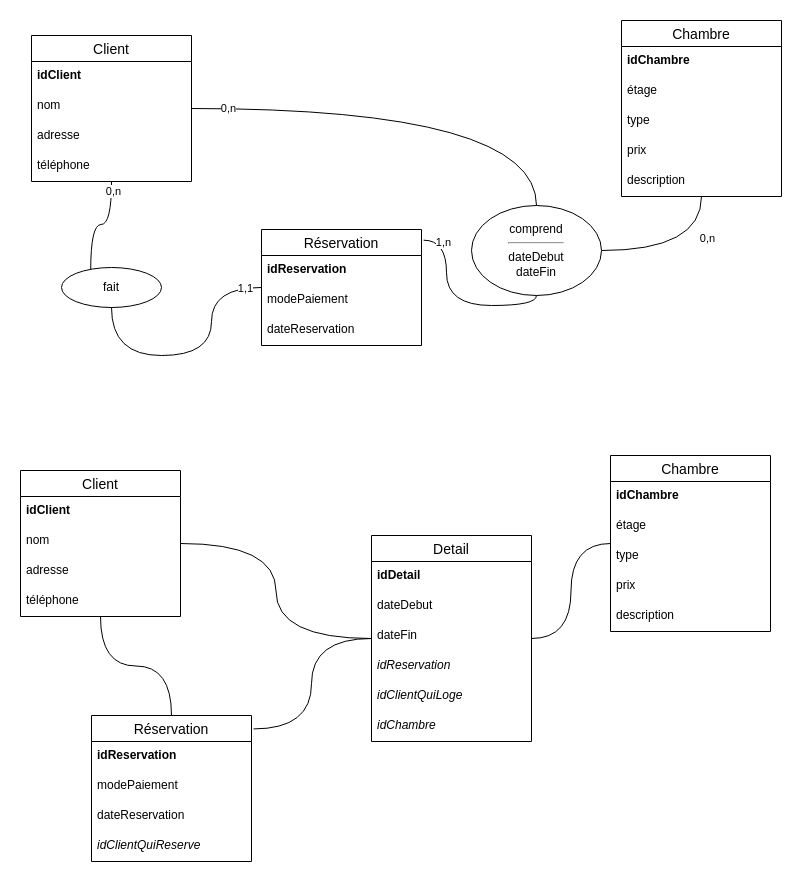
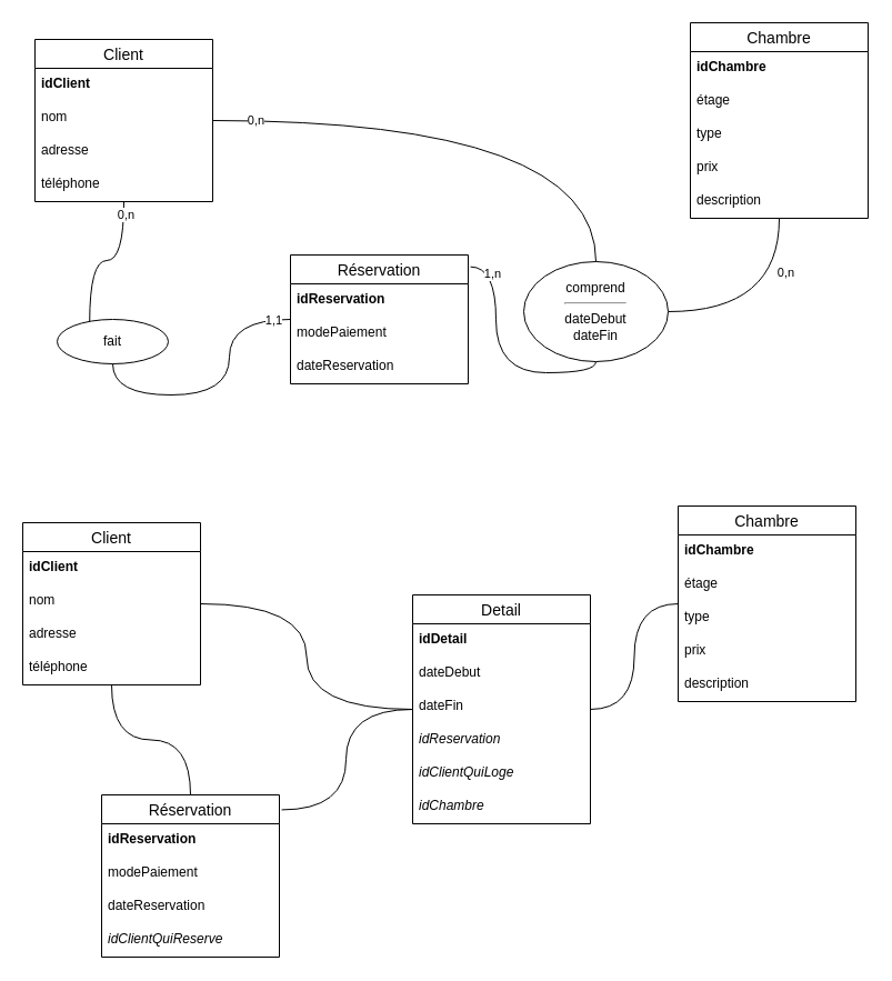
- <mxCell id="24" value="comprend&lt;br&gt;&lt;hr&gt;dateDebut&lt;br&gt;dateFin" style="ellipse;whiteSpace=wrap;html=1;align=center;" parent="1" vertex="1"><mxGeometry x="471" y="205" width="130" height="90" as="geometry" /></mxCell>
+ <mxCell id="24" value="comprend&lt;br&gt;&lt;hr&gt;dateDebut&lt;br&gt;dateFin" style="ellipse;whiteSpace=wrap;html=1;align=center;" parent="1" vertex="1"><mxGeometry x="471" y="235" width="130" height="90" as="geometry" /></mxCell>
- <mxCell id="21" value="fait" style="ellipse;whiteSpace=wrap;html=1;align=center;" parent="1" vertex="1"><mxGeometry x="61" y="267" width="100" height="40" as="geometry" /></mxCell>
+ <mxCell id="21" value="fait" style="ellipse;whiteSpace=wrap;html=1;align=center;" parent="1" vertex="1"><mxGeometry x="51" y="287" width="100" height="40" as="geometry" /></mxCell>
